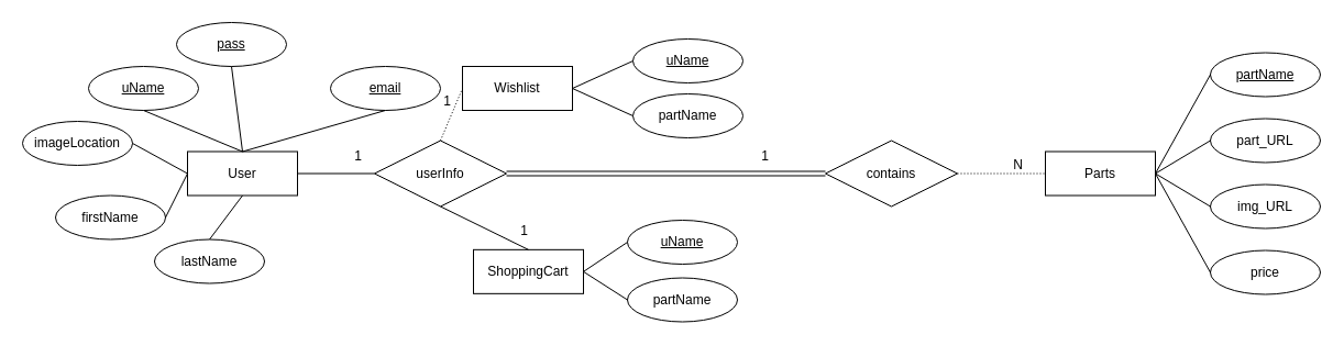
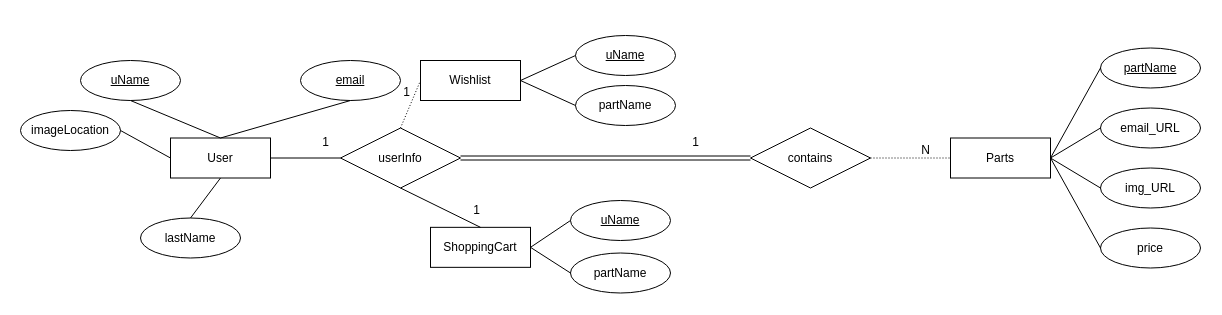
- <mxCell id="23" value="pass" style="ellipse;whiteSpace=wrap;html=1;align=center;fontStyle=4;" vertex="1" parent="1"><mxGeometry x="160" y="20" width="100" height="40" as="geometry" /></mxCell>
- <mxCell id="29" value="" style="endArrow=none;html=1;entryX=0.5;entryY=1;entryDx=0;entryDy=0;exitX=0.5;exitY=0;exitDx=0;exitDy=0;" edge="1" parent="1" source="2" target="23"><mxGeometry width="50" height="50" relative="1" as="geometry"><mxPoint x="270" y="160" as="sourcePoint" /><mxPoint x="440" y="17.5" as="targetPoint" /></mxGeometry></mxCell>
- <mxCell id="6" value="part_URL" style="ellipse;whiteSpace=wrap;html=1;align=center;" vertex="1" parent="1"><mxGeometry x="1100" y="107.5" width="100" height="40" as="geometry" /></mxCell>
+ <mxCell id="6" value="email_URL" style="ellipse;whiteSpace=wrap;html=1;align=center;" vertex="1" parent="1"><mxGeometry x="1100" y="107.5" width="100" height="40" as="geometry" /></mxCell>
- <mxCell id="32" value="" style="endArrow=none;html=1;entryX=1;entryY=0.5;entryDx=0;entryDy=0;exitX=0;exitY=0.5;exitDx=0;exitDy=0;" edge="1" parent="1" source="2" target="26"><mxGeometry width="50" height="50" relative="1" as="geometry"><mxPoint x="280" y="167.5" as="sourcePoint" /><mxPoint x="440" y="207.5" as="targetPoint" /></mxGeometry></mxCell>
- <mxCell id="26" value="firstName" style="ellipse;whiteSpace=wrap;html=1;align=center;" vertex="1" parent="1"><mxGeometry x="50" y="177.5" width="100" height="40" as="geometry" /></mxCell>
